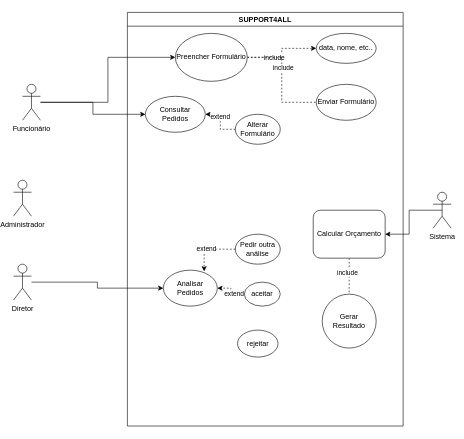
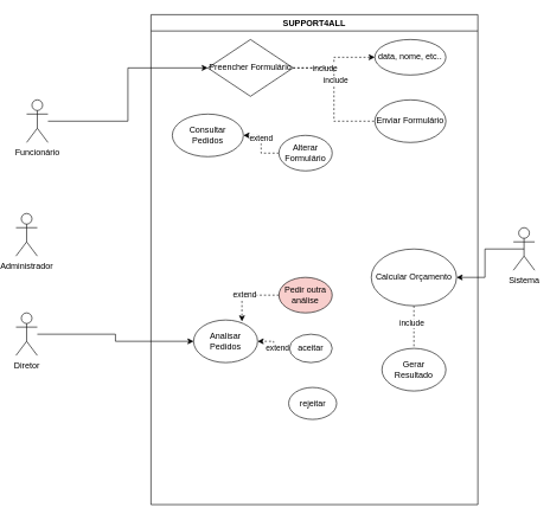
- <mxCell id="7" value="Preencher Formulário" style="ellipse;whiteSpace=wrap;html=1;" parent="2" vertex="1"><mxGeometry x="80" y="35" width="120" height="80" as="geometry" /></mxCell>
+ <mxCell id="7" value="Preencher Formulário" style="rhombus;whiteSpace=wrap;html=1;" parent="2" vertex="1"><mxGeometry x="80" y="35" width="120" height="80" as="geometry" /></mxCell>
- <mxCell id="28" style="edgeStyle=orthogonalEdgeStyle;rounded=0;orthogonalLoop=1;jettySize=auto;html=1;entryX=0;entryY=0.5;entryDx=0;entryDy=0;" parent="1" source="29" target="22" edge="1"><mxGeometry relative="1" as="geometry" /></mxCell>
- <mxCell id="12" value="Calcular Orçamento" style="whiteSpace=wrap;html=1;rounded=1;" parent="2" vertex="1"><mxGeometry x="310" y="330" width="120" height="80" as="geometry" /></mxCell>
+ <mxCell id="12" value="Calcular Orçamento" style="ellipse;whiteSpace=wrap;html=1;" parent="2" vertex="1"><mxGeometry x="310" y="330" width="120" height="80" as="geometry" /></mxCell>
- <mxCell id="15" value="Pedir outra análise" style="ellipse;whiteSpace=wrap;html=1;" parent="2" vertex="1"><mxGeometry x="180" y="370" width="75" height="50" as="geometry" /></mxCell>
+ <mxCell id="15" value="Pedir outra análise" style="ellipse;whiteSpace=wrap;html=1;fillColor=#f8cecc;" parent="2" vertex="1"><mxGeometry x="180" y="370" width="75" height="50" as="geometry" /></mxCell>
- <mxCell id="14" value="Gerar Resultado" style="ellipse;whiteSpace=wrap;html=1;" parent="2" vertex="1"><mxGeometry x="325" y="470" width="90" height="90" as="geometry" /></mxCell>
+ <mxCell id="14" value="Gerar Resultado" style="ellipse;whiteSpace=wrap;html=1;" parent="2" vertex="1"><mxGeometry x="325" y="470" width="90" height="60" as="geometry" /></mxCell>
- <mxCell id="19" value="rejeitar" style="ellipse;whiteSpace=wrap;html=1;" parent="2" vertex="1"><mxGeometry x="183.75" y="530" width="67.5" height="45" as="geometry" /></mxCell>
+ <mxCell id="19" value="rejeitar" style="ellipse;whiteSpace=wrap;html=1;" parent="2" vertex="1"><mxGeometry x="193.75" y="525" width="67.5" height="45" as="geometry" /></mxCell>
